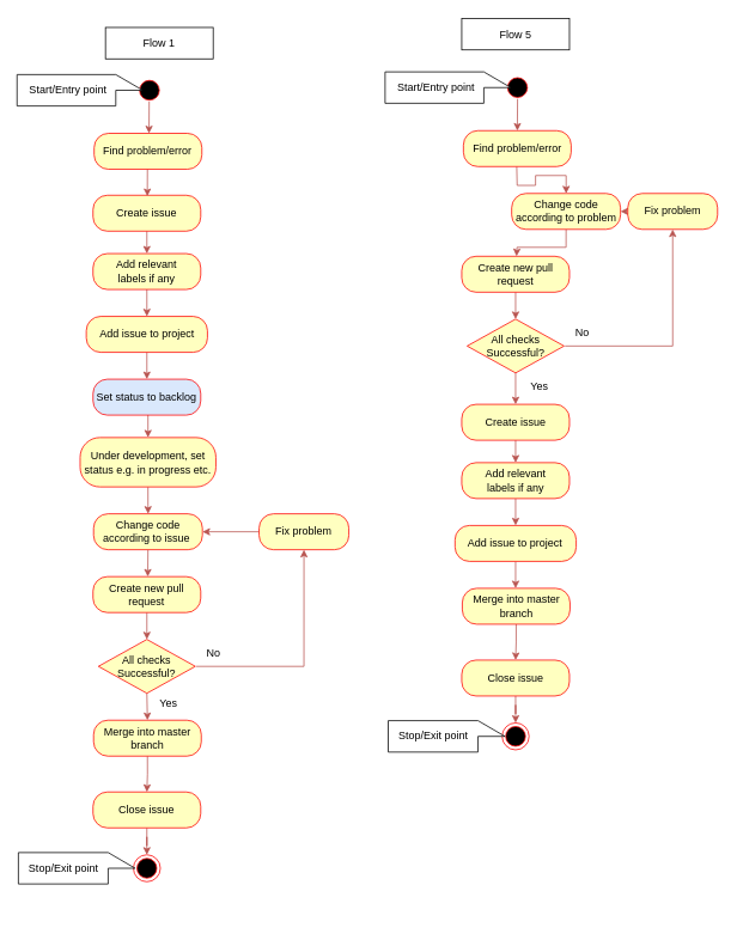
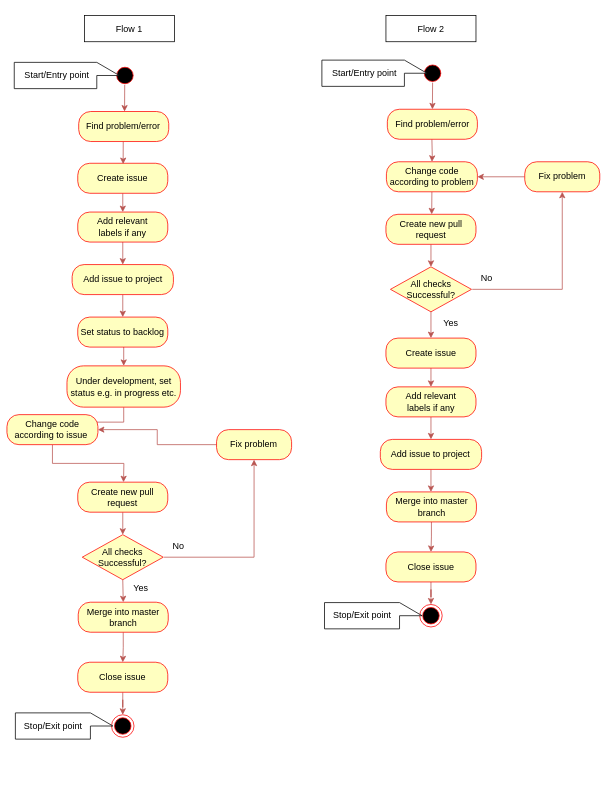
- <mxCell id="64" value="Flow 5" style="rounded=0;whiteSpace=wrap;html=1;" vertex="1" parent="1"><mxGeometry x="513.88" y="20" width="120" height="35" as="geometry" /></mxCell>
+ <mxCell id="64" value="Flow 2" style="rounded=0;whiteSpace=wrap;html=1;" vertex="1" parent="1"><mxGeometry x="513.88" y="20" width="120" height="35" as="geometry" /></mxCell>
- <mxCell id="63" value="Flow 1" style="rounded=0;whiteSpace=wrap;html=1;" vertex="1" parent="1"><mxGeometry x="117" y="30" width="120" height="35" as="geometry" /></mxCell>
+ <mxCell id="63" value="Flow 1" style="rounded=0;whiteSpace=wrap;html=1;" vertex="1" parent="1"><mxGeometry x="112" y="20" width="120" height="35" as="geometry" /></mxCell>
- <mxCell id="19" value="Change code according to problem" style="rounded=1;whiteSpace=wrap;html=1;arcSize=40;fontColor=#000000;fillColor=#ffffc0;strokeColor=#ff0000;" vertex="1" parent="1"><mxGeometry x="569.51" y="215" width="121.25" height="40" as="geometry" /></mxCell>
+ <mxCell id="19" value="Change code according to problem" style="rounded=1;whiteSpace=wrap;html=1;arcSize=40;fontColor=#000000;fillColor=#ffffc0;strokeColor=#ff0000;" vertex="1" parent="1"><mxGeometry x="514.51" y="215" width="121.25" height="40" as="geometry" /></mxCell>
- <mxCell id="37" value="Set status to backlog" style="rounded=1;whiteSpace=wrap;html=1;arcSize=40;fontColor=#000000;fillColor=#dae8fc;strokeColor=#ff0000;" vertex="1" parent="1"><mxGeometry x="103.13" y="422" width="120" height="40" as="geometry" /></mxCell>
+ <mxCell id="37" value="Set status to backlog" style="rounded=1;whiteSpace=wrap;html=1;arcSize=40;fontColor=#000000;fillColor=#ffffc0;strokeColor=#ff0000;" vertex="1" parent="1"><mxGeometry x="103.13" y="422" width="120" height="40" as="geometry" /></mxCell>
- <mxCell id="50" value="Change code according to issue&amp;nbsp;" style="rounded=1;whiteSpace=wrap;html=1;arcSize=40;fontColor=#000000;fillColor=#ffffc0;strokeColor=#ff0000;" vertex="1" parent="1"><mxGeometry x="103.76" y="572" width="121.25" height="40" as="geometry" /></mxCell>
+ <mxCell id="50" value="Change code according to issue&amp;nbsp;" style="rounded=1;whiteSpace=wrap;html=1;arcSize=40;fontColor=#000000;fillColor=#ffffc0;strokeColor=#ff0000;" vertex="1" parent="1"><mxGeometry x="8.76" y="552" width="121.25" height="40" as="geometry" /></mxCell>
